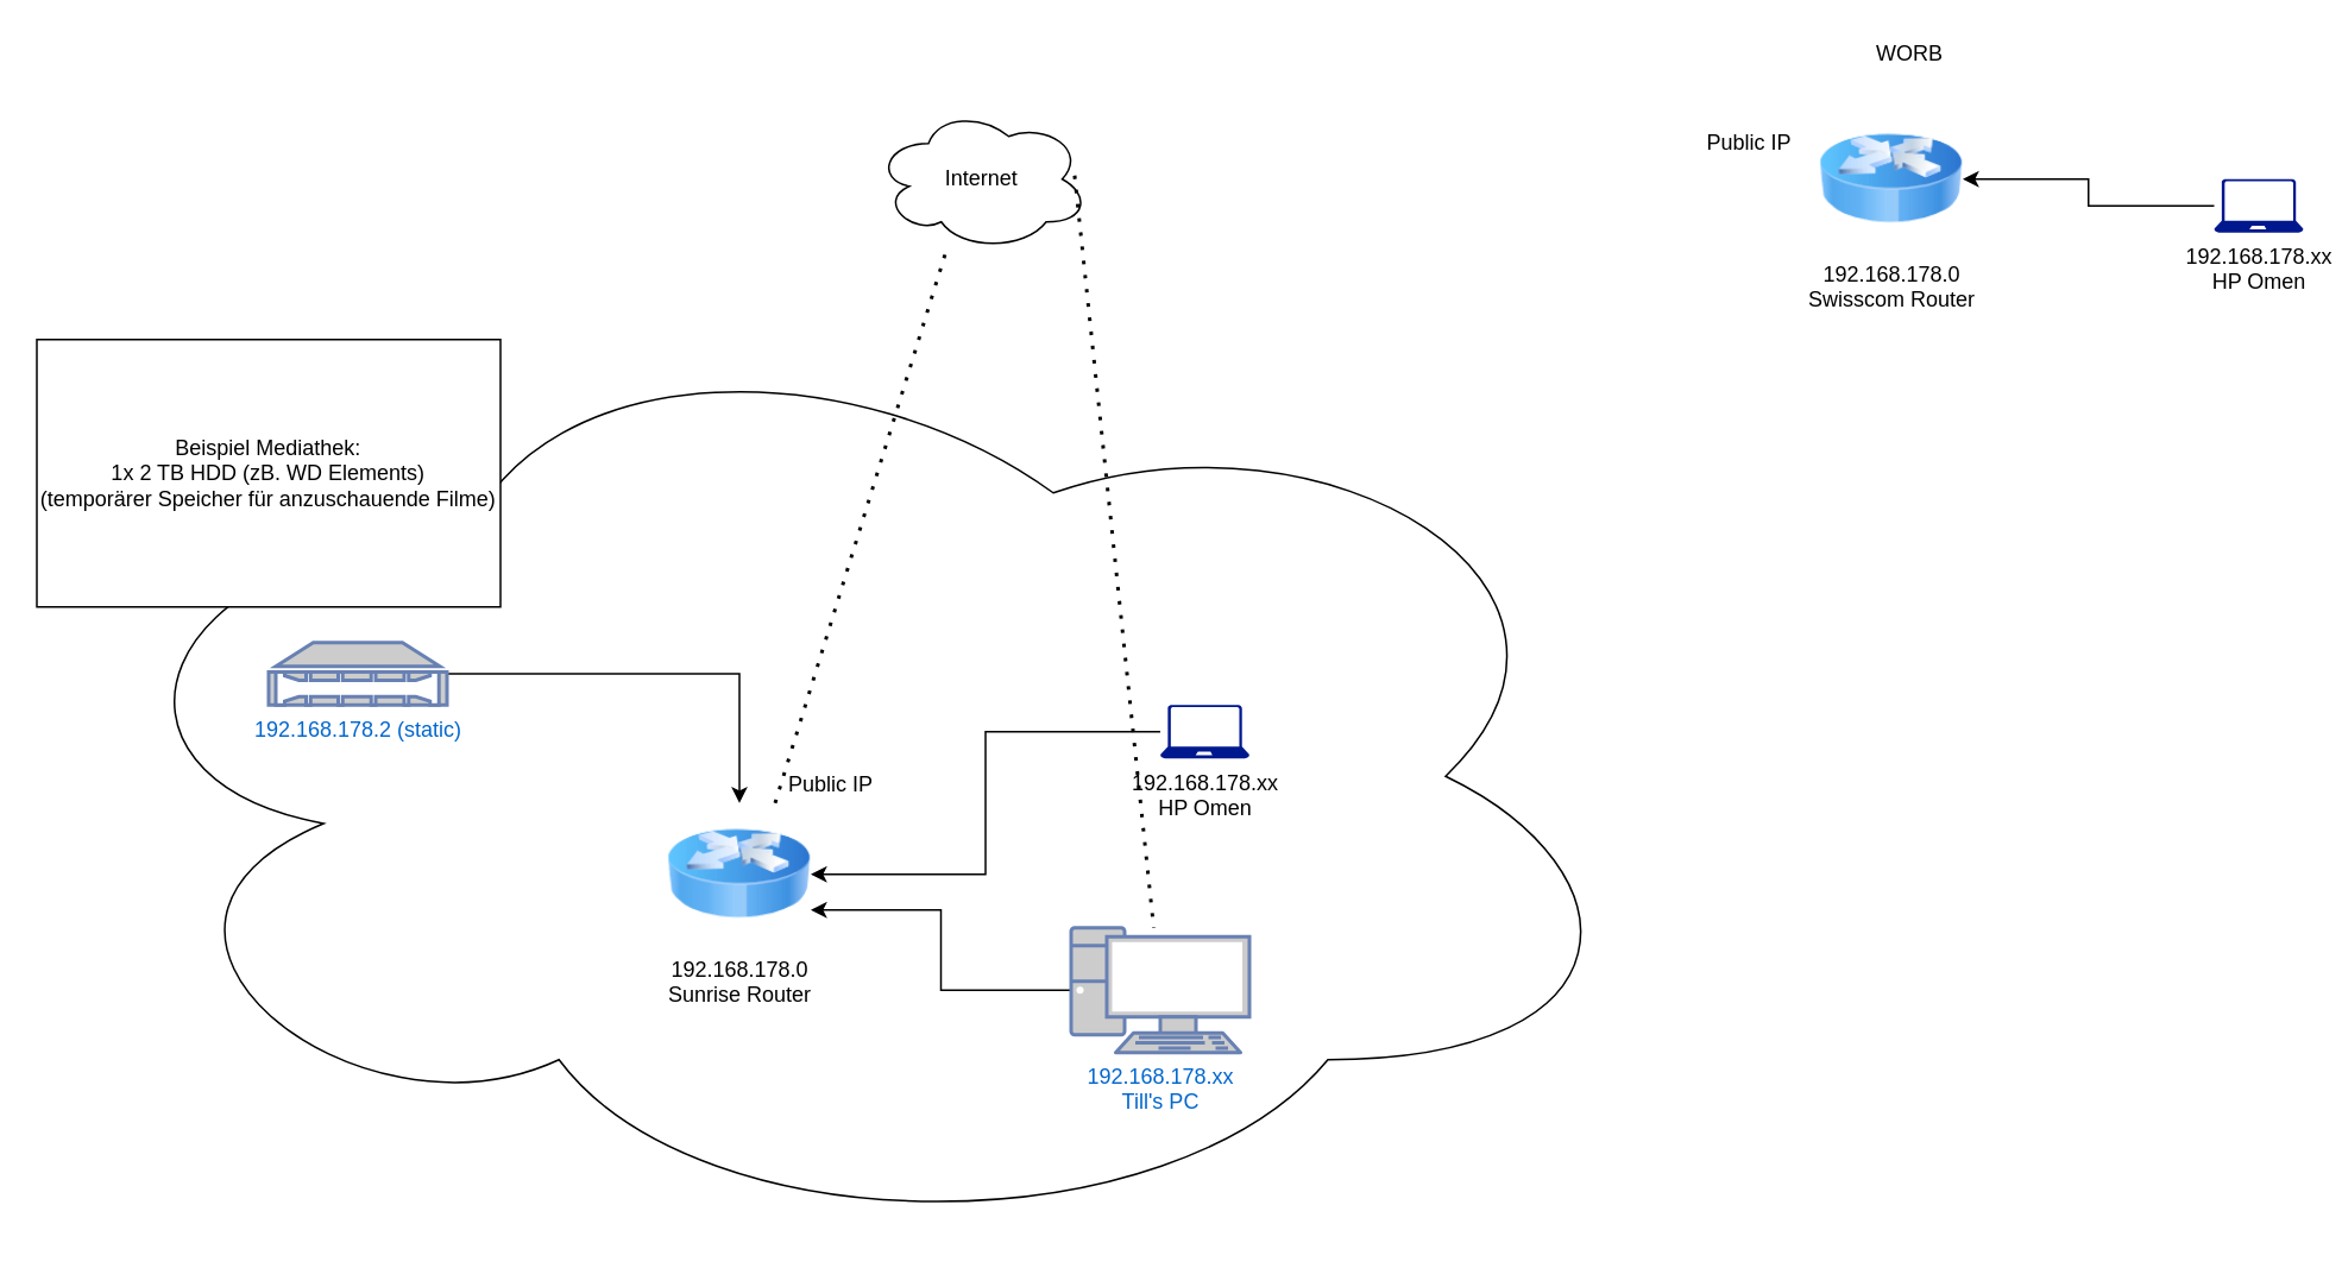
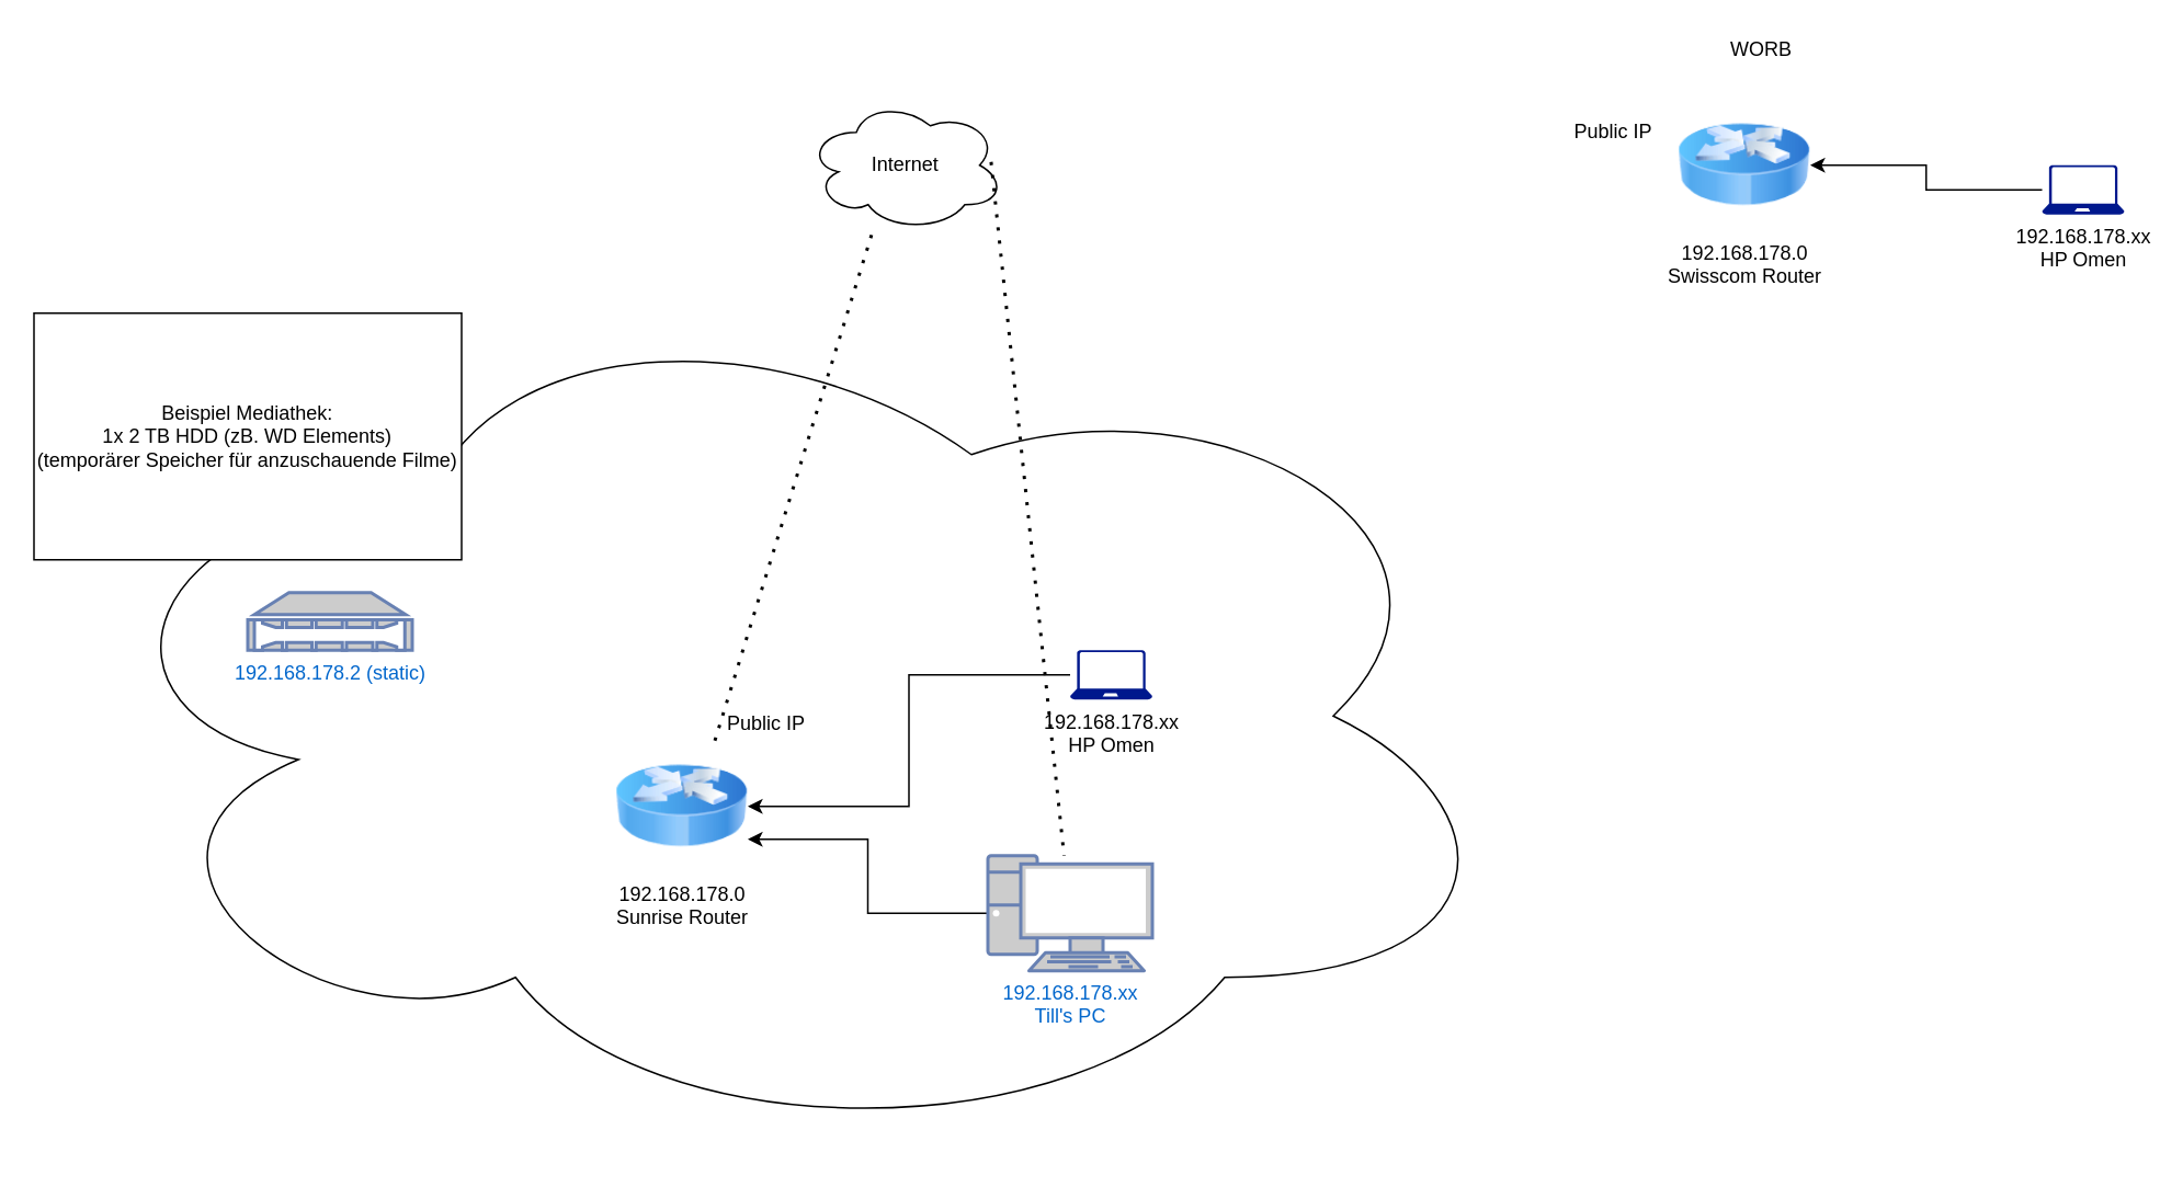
- <mxCell id="6" style="edgeStyle=orthogonalEdgeStyle;rounded=0;orthogonalLoop=1;jettySize=auto;html=1;entryX=0.5;entryY=0;entryDx=0;entryDy=0;" edge="1" parent="1" source="7" target="5"><mxGeometry relative="1" as="geometry" /></mxCell>
